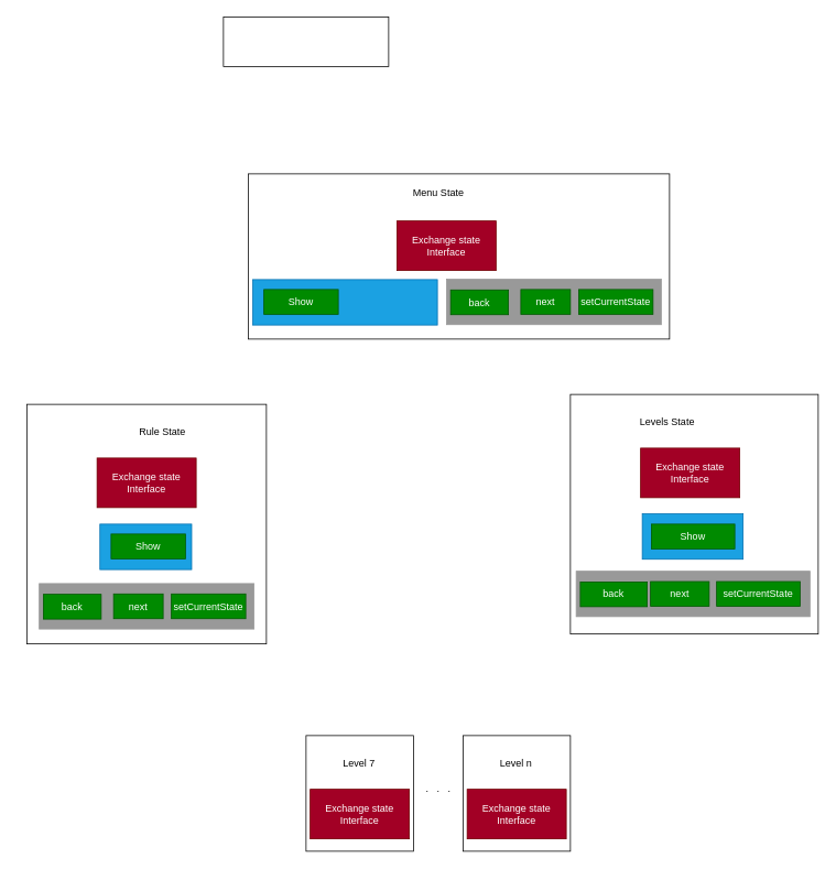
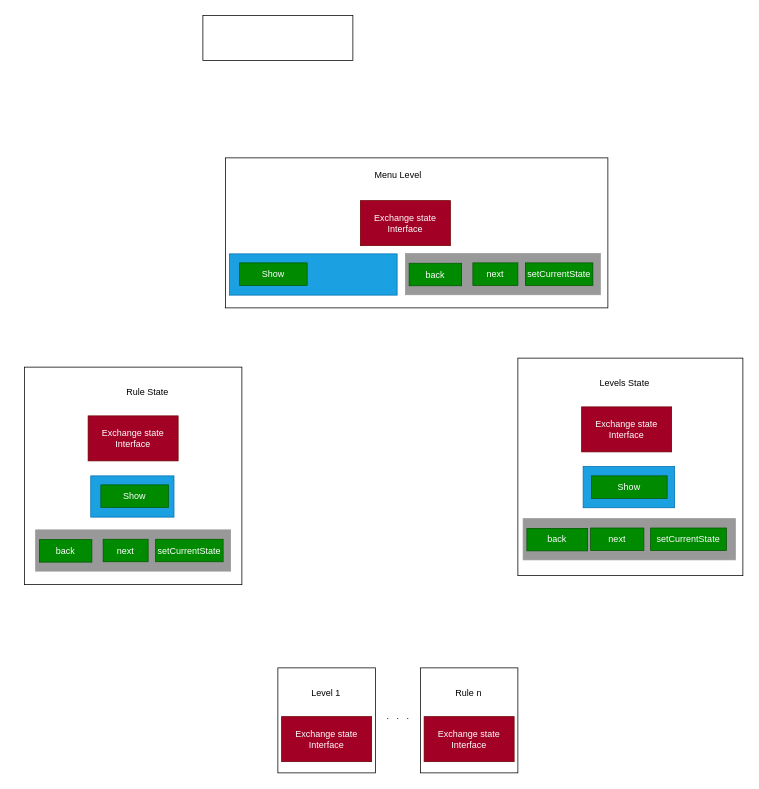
- <mxCell id="5" value="Menu State" style="text;html=1;strokeColor=none;fillColor=none;align=center;verticalAlign=middle;whiteSpace=wrap;rounded=0;" vertex="1" parent="1"><mxGeometry x="467.5" y="210" width="125" height="46" as="geometry" /></mxCell>
+ <mxCell id="5" value="Menu Level" style="text;html=1;strokeColor=none;fillColor=none;align=center;verticalAlign=middle;whiteSpace=wrap;rounded=0;" vertex="1" parent="1"><mxGeometry x="467.5" y="210" width="125" height="46" as="geometry" /></mxCell>
- <mxCell id="8" value="Levels State" style="text;html=1;strokeColor=none;fillColor=none;align=center;verticalAlign=middle;whiteSpace=wrap;rounded=0;" vertex="1" parent="1"><mxGeometry x="745" y="487" width="125" height="46" as="geometry" /></mxCell>
+ <mxCell id="8" value="Levels State" style="text;html=1;strokeColor=none;fillColor=none;align=center;verticalAlign=middle;whiteSpace=wrap;rounded=0;" vertex="1" parent="1"><mxGeometry x="770" y="487" width="125" height="46" as="geometry" /></mxCell>
- <mxCell id="12" value="Level 7" style="text;html=1;strokeColor=none;fillColor=none;align=center;verticalAlign=middle;whiteSpace=wrap;rounded=0;" vertex="1" parent="10"><mxGeometry x="1.5" y="11" width="125" height="46" as="geometry" /></mxCell>
+ <mxCell id="12" value="Level 1" style="text;html=1;strokeColor=none;fillColor=none;align=center;verticalAlign=middle;whiteSpace=wrap;rounded=0;" vertex="1" parent="10"><mxGeometry x="1.5" y="11" width="125" height="46" as="geometry" /></mxCell>
- <mxCell id="15" value="Level n" style="text;html=1;strokeColor=none;fillColor=none;align=center;verticalAlign=middle;whiteSpace=wrap;rounded=0;" vertex="1" parent="10"><mxGeometry x="191.5" y="11" width="125" height="46" as="geometry" /></mxCell>
+ <mxCell id="15" value="Rule n" style="text;html=1;strokeColor=none;fillColor=none;align=center;verticalAlign=middle;whiteSpace=wrap;rounded=0;" vertex="1" parent="10"><mxGeometry x="191.5" y="11" width="125" height="46" as="geometry" /></mxCell>
